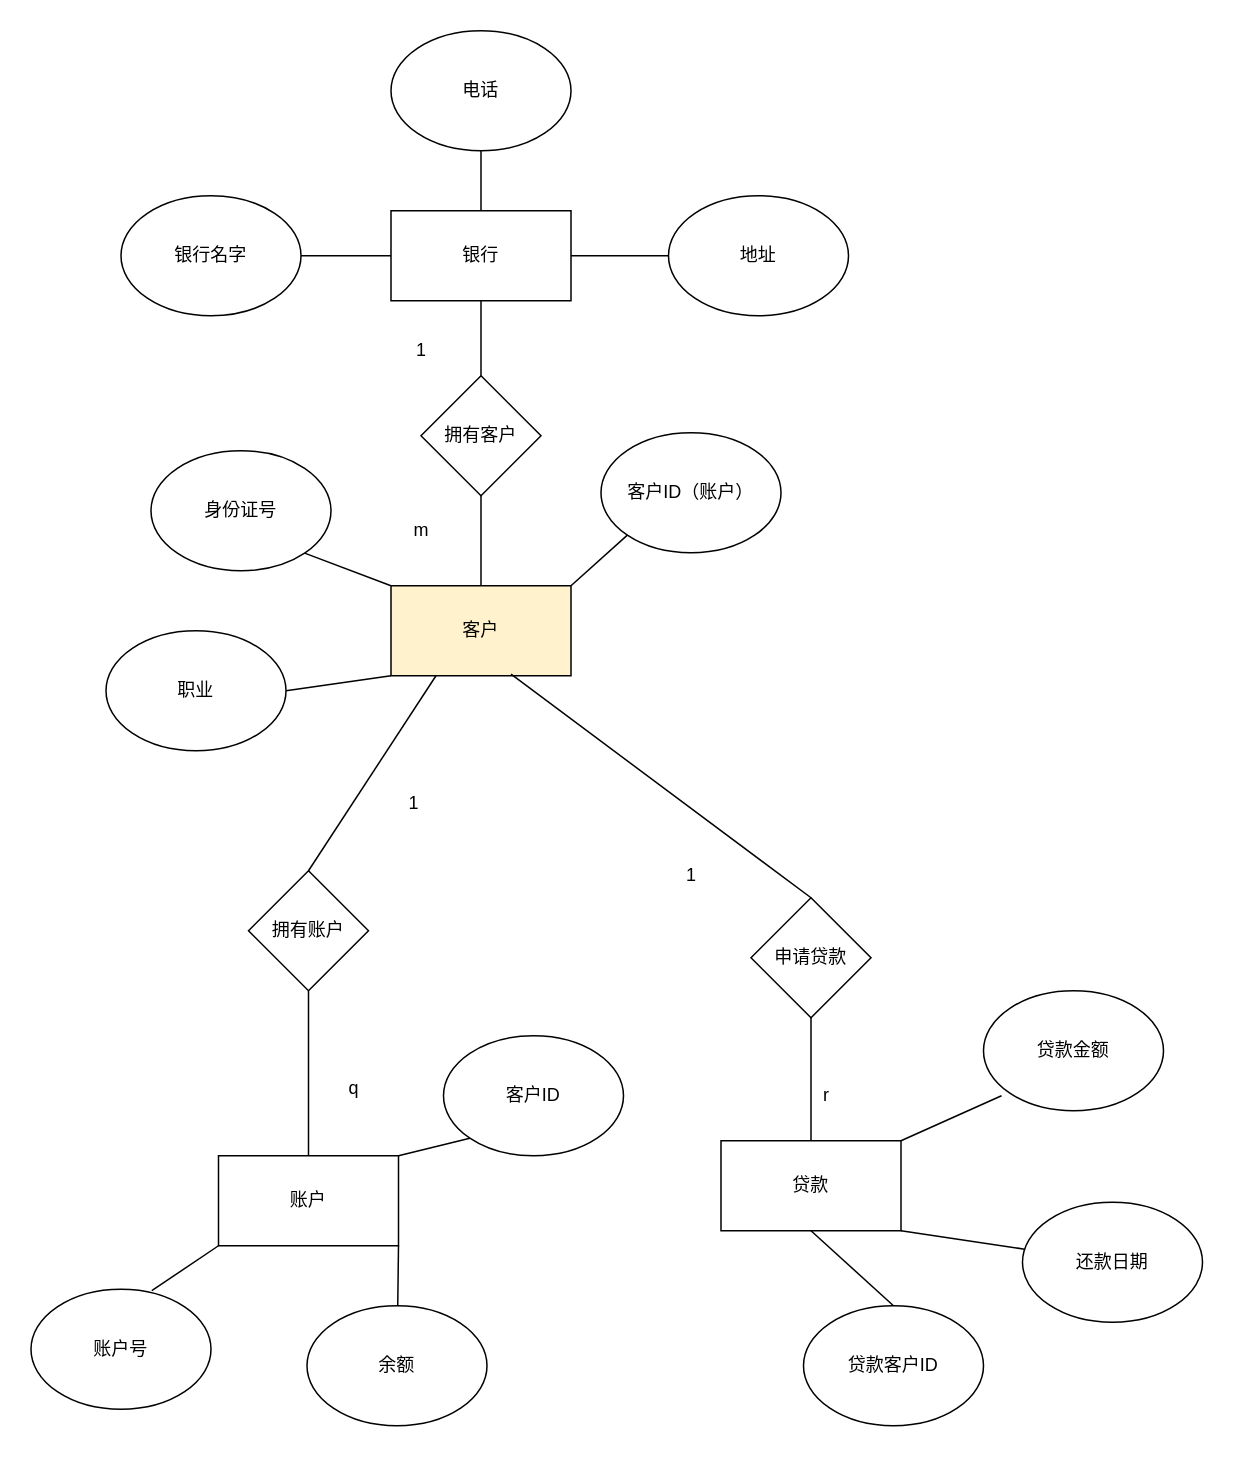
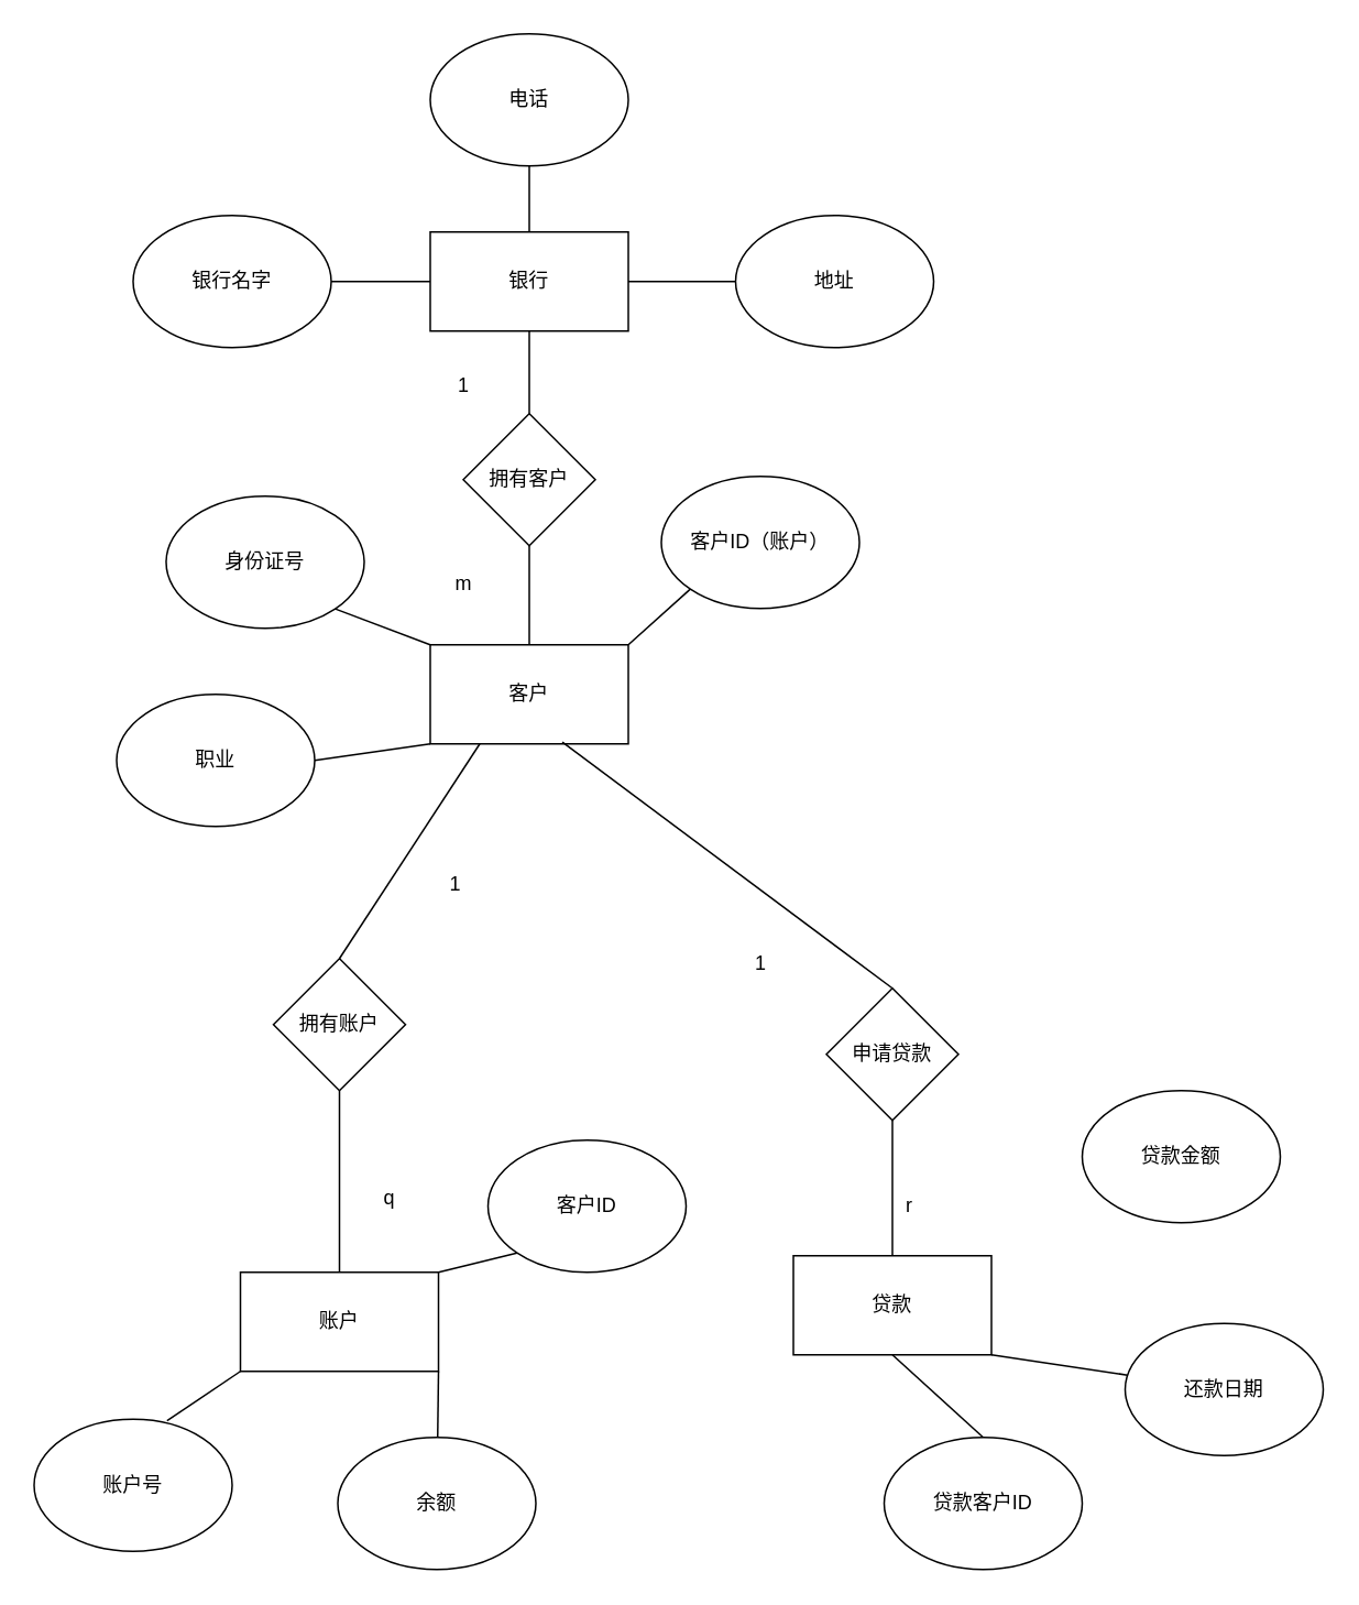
- <mxCell id="12" value="客户" style="whiteSpace=wrap;html=1;fillColor=#fff2cc;" parent="1" vertex="1"><mxGeometry x="260" y="390" width="120" height="60" as="geometry" /></mxCell>
+ <mxCell id="12" value="客户" style="whiteSpace=wrap;html=1;" parent="1" vertex="1"><mxGeometry x="260" y="390" width="120" height="60" as="geometry" /></mxCell>
- <mxCell id="44" value="" style="endArrow=none;html=1;rounded=0;exitX=0.1;exitY=0.875;exitDx=0;exitDy=0;entryX=1;entryY=0;entryDx=0;entryDy=0;exitPerimeter=0;" parent="1" source="38" target="28" edge="1"><mxGeometry width="50" height="50" relative="1" as="geometry"><mxPoint x="749" y="857" as="sourcePoint" /><mxPoint x="680" y="860" as="targetPoint" /></mxGeometry></mxCell>
